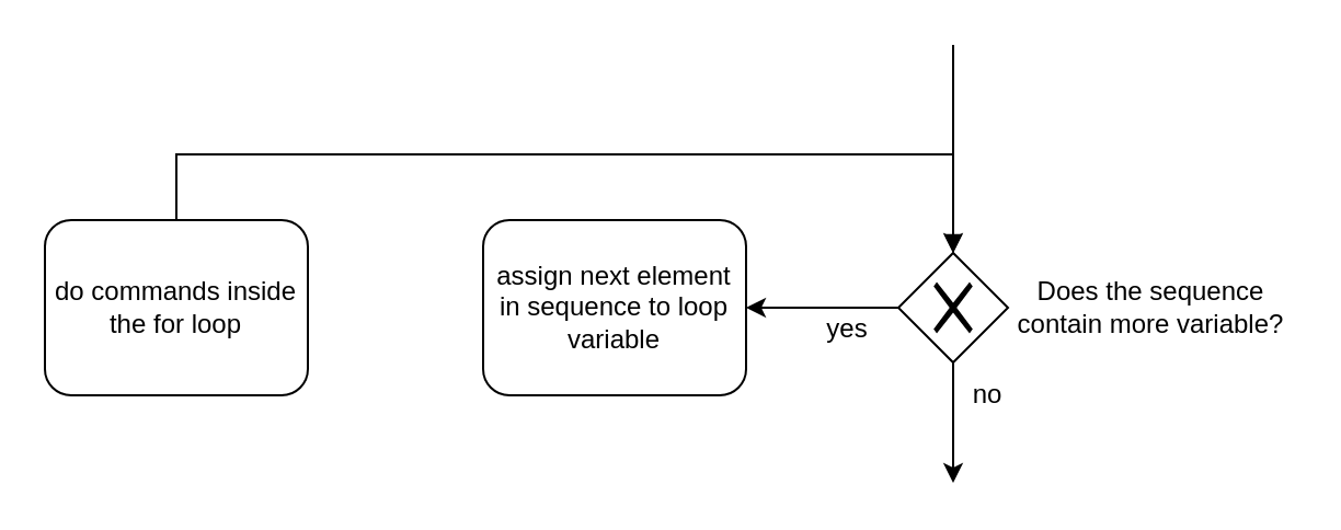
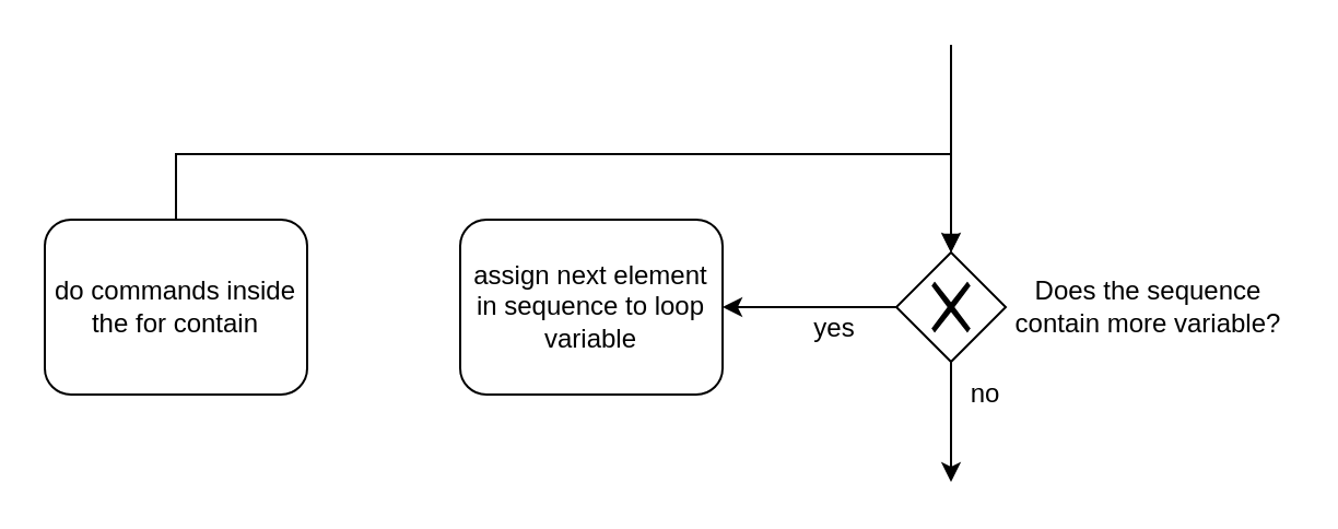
- <mxCell id="4" value="do commands inside the for loop" style="shape=ext;rounded=1;html=1;whiteSpace=wrap;" parent="1" vertex="1"><mxGeometry x="20" y="100" width="120" height="80" as="geometry" /></mxCell>
+ <mxCell id="4" value="do commands inside the for contain" style="shape=ext;rounded=1;html=1;whiteSpace=wrap;" parent="1" vertex="1"><mxGeometry x="20" y="100" width="120" height="80" as="geometry" /></mxCell>
- <mxCell id="2" value="assign next element in sequence to loop variable" style="shape=ext;rounded=1;html=1;whiteSpace=wrap;" parent="1" vertex="1"><mxGeometry x="220" y="100" width="120" height="80" as="geometry" /></mxCell>
+ <mxCell id="2" value="assign next element in sequence to loop variable" style="shape=ext;rounded=1;html=1;whiteSpace=wrap;" parent="1" vertex="1"><mxGeometry x="210" y="100" width="120" height="80" as="geometry" /></mxCell>
